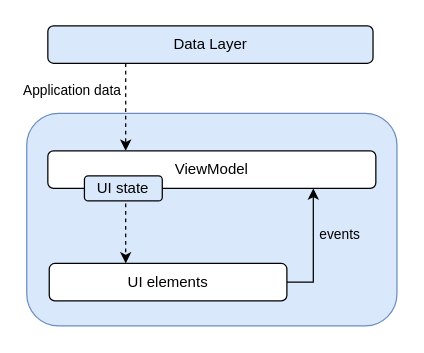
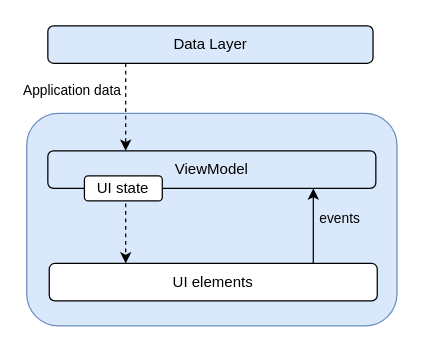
- <mxCell id="7" value="ViewModel" style="rounded=1;whiteSpace=wrap;html=1;" parent="1" vertex="1"><mxGeometry x="37.75" y="120" width="262.25" height="30" as="geometry" /></mxCell>
+ <mxCell id="7" value="ViewModel" style="rounded=1;whiteSpace=wrap;html=1;fillColor=#dae8fc;" parent="1" vertex="1"><mxGeometry x="37.75" y="120" width="262.25" height="30" as="geometry" /></mxCell>
- <mxCell id="11" value="UI state" style="rounded=1;whiteSpace=wrap;html=1;fillColor=#dae8fc;" vertex="1" parent="1"><mxGeometry x="67" y="140" width="62.25" height="20" as="geometry" /></mxCell>
+ <mxCell id="11" value="UI state" style="rounded=1;whiteSpace=wrap;html=1;" vertex="1" parent="1"><mxGeometry x="67" y="140" width="62.25" height="20" as="geometry" /></mxCell>
- <mxCell id="10" value="UI elements" style="rounded=1;whiteSpace=wrap;html=1;" parent="1" vertex="1"><mxGeometry x="38.88" y="210" width="190" height="30" as="geometry" /></mxCell>
+ <mxCell id="10" value="UI elements" style="rounded=1;whiteSpace=wrap;html=1;" parent="1" vertex="1"><mxGeometry x="38.88" y="210" width="262.25" height="30" as="geometry" /></mxCell>
